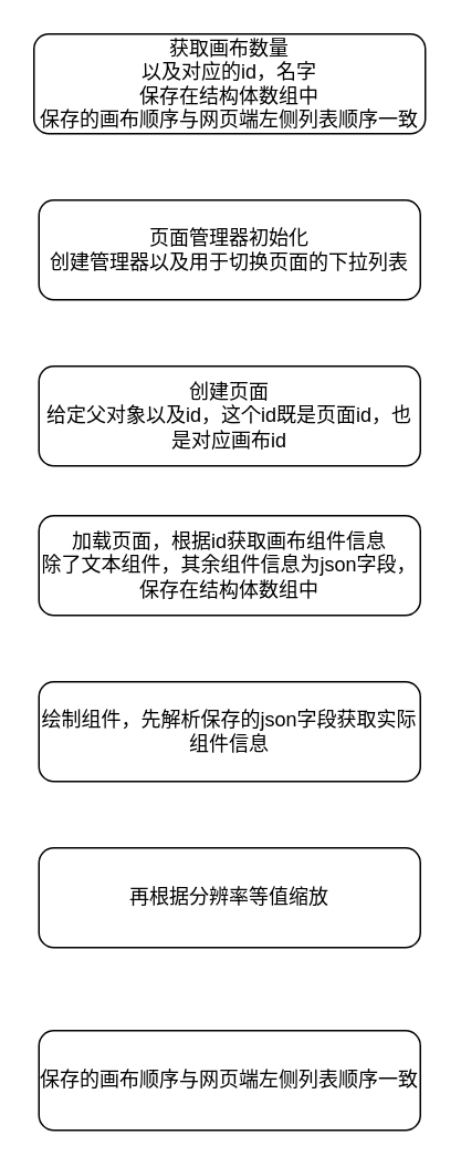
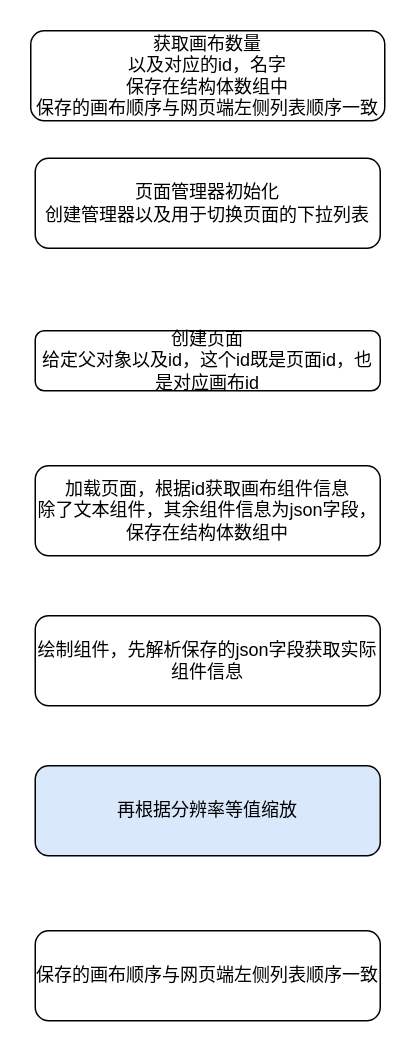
- <mxCell id="3" value="页面管理器初始化&lt;br&gt;创建管理器以及用于切换页面的下拉列表" style="rounded=1;whiteSpace=wrap;html=1;" vertex="1" parent="1"><mxGeometry x="23" y="120" width="230" height="60" as="geometry" /></mxCell>
+ <mxCell id="3" value="页面管理器初始化&lt;br&gt;创建管理器以及用于切换页面的下拉列表" style="rounded=1;whiteSpace=wrap;html=1;" vertex="1" parent="1"><mxGeometry x="23" y="105" width="230" height="60" as="geometry" /></mxCell>
- <mxCell id="4" value="创建页面&lt;br&gt;给定父对象以及id，这个id既是页面id，也是对应画布id" style="rounded=1;whiteSpace=wrap;html=1;" vertex="1" parent="1"><mxGeometry x="23" y="220" width="230" height="60" as="geometry" /></mxCell>
+ <mxCell id="4" value="创建页面&lt;br&gt;给定父对象以及id，这个id既是页面id，也是对应画布id" style="rounded=1;whiteSpace=wrap;html=1;" vertex="1" parent="1"><mxGeometry x="23" y="220" width="230" height="40" as="geometry" /></mxCell>
- <mxCell id="7" value="再根据分辨率等值缩放" style="rounded=1;whiteSpace=wrap;html=1;" vertex="1" parent="1"><mxGeometry x="23" y="510" width="230" height="60" as="geometry" /></mxCell>
+ <mxCell id="7" value="再根据分辨率等值缩放" style="rounded=1;whiteSpace=wrap;html=1;fillColor=#dae8fc;" vertex="1" parent="1"><mxGeometry x="23" y="510" width="230" height="60" as="geometry" /></mxCell>
